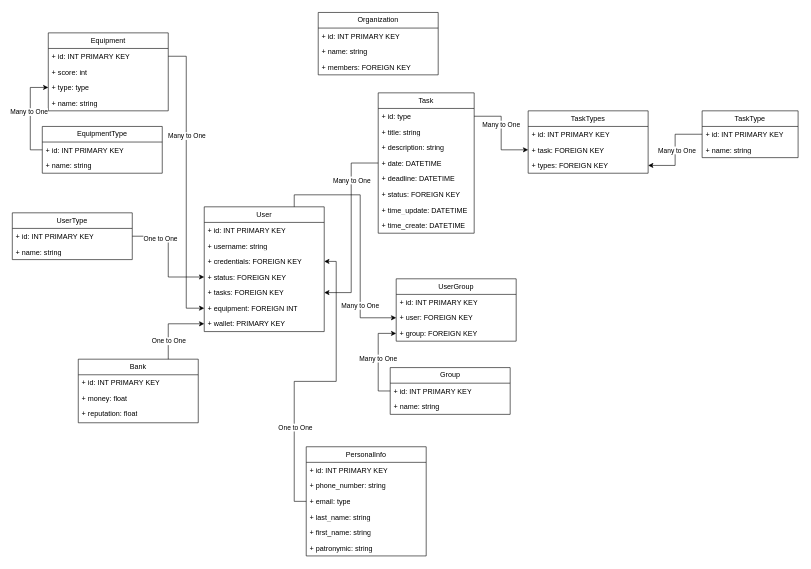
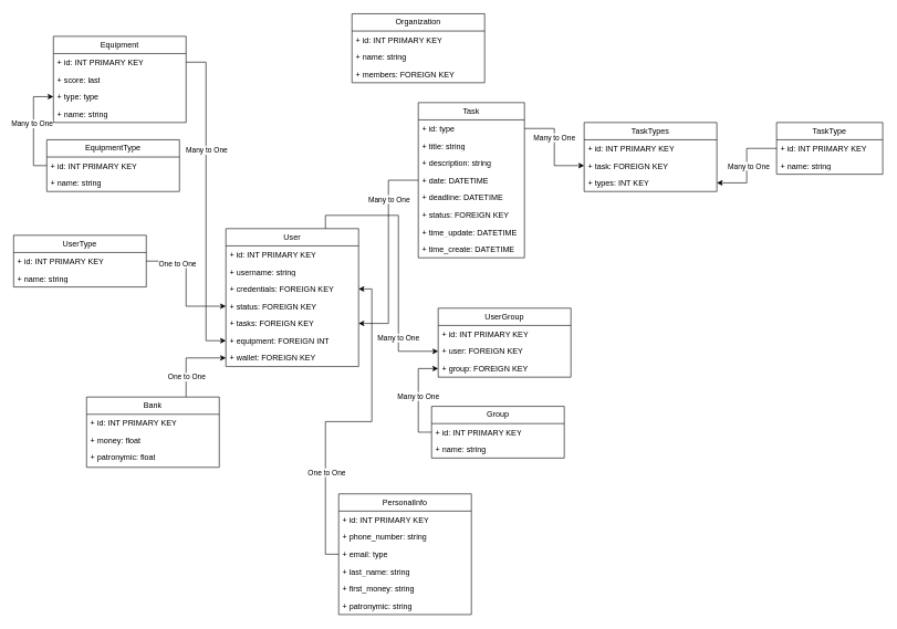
- <mxCell id="36" value="+ score: int" style="text;strokeColor=none;fillColor=none;align=left;verticalAlign=top;spacingLeft=4;spacingRight=4;overflow=hidden;rotatable=0;points=[[0,0.5],[1,0.5]];portConstraint=eastwest;whiteSpace=wrap;html=1;" parent="34" vertex="1"><mxGeometry y="52" width="200" height="26" as="geometry" /></mxCell>
+ <mxCell id="36" value="+ score: last" style="text;strokeColor=none;fillColor=none;align=left;verticalAlign=top;spacingLeft=4;spacingRight=4;overflow=hidden;rotatable=0;points=[[0,0.5],[1,0.5]];portConstraint=eastwest;whiteSpace=wrap;html=1;" parent="34" vertex="1"><mxGeometry y="52" width="200" height="26" as="geometry" /></mxCell>
- <mxCell id="74" value="+ types: FOREIGN KEY" style="text;strokeColor=none;fillColor=none;align=left;verticalAlign=top;spacingLeft=4;spacingRight=4;overflow=hidden;rotatable=0;points=[[0,0.5],[1,0.5]];portConstraint=eastwest;whiteSpace=wrap;html=1;" parent="71" vertex="1"><mxGeometry y="78" width="200" height="26" as="geometry" /></mxCell>
+ <mxCell id="74" value="+ types: INT KEY" style="text;strokeColor=none;fillColor=none;align=left;verticalAlign=top;spacingLeft=4;spacingRight=4;overflow=hidden;rotatable=0;points=[[0,0.5],[1,0.5]];portConstraint=eastwest;whiteSpace=wrap;html=1;" parent="71" vertex="1"><mxGeometry y="78" width="200" height="26" as="geometry" /></mxCell>
- <mxCell id="11" value="+ wallet: PRIMARY KEY" style="text;strokeColor=none;fillColor=none;align=left;verticalAlign=top;spacingLeft=4;spacingRight=4;overflow=hidden;rotatable=0;points=[[0,0.5],[1,0.5]];portConstraint=eastwest;whiteSpace=wrap;html=1;" parent="4" vertex="1"><mxGeometry y="182" width="200" height="26" as="geometry" /></mxCell>
+ <mxCell id="11" value="+ wallet: FOREIGN KEY" style="text;strokeColor=none;fillColor=none;align=left;verticalAlign=top;spacingLeft=4;spacingRight=4;overflow=hidden;rotatable=0;points=[[0,0.5],[1,0.5]];portConstraint=eastwest;whiteSpace=wrap;html=1;" parent="4" vertex="1"><mxGeometry y="182" width="200" height="26" as="geometry" /></mxCell>
- <mxCell id="55" value="+ reputation: float" style="text;strokeColor=none;fillColor=none;align=left;verticalAlign=top;spacingLeft=4;spacingRight=4;overflow=hidden;rotatable=0;points=[[0,0.5],[1,0.5]];portConstraint=eastwest;whiteSpace=wrap;html=1;" parent="52" vertex="1"><mxGeometry y="78" width="200" height="28" as="geometry" /></mxCell>
+ <mxCell id="55" value="+ patronymic: float" style="text;strokeColor=none;fillColor=none;align=left;verticalAlign=top;spacingLeft=4;spacingRight=4;overflow=hidden;rotatable=0;points=[[0,0.5],[1,0.5]];portConstraint=eastwest;whiteSpace=wrap;html=1;" parent="52" vertex="1"><mxGeometry y="78" width="200" height="28" as="geometry" /></mxCell>
- <mxCell id="17" value="+ first_name: string" style="text;strokeColor=none;fillColor=none;align=left;verticalAlign=top;spacingLeft=4;spacingRight=4;overflow=hidden;rotatable=0;points=[[0,0.5],[1,0.5]];portConstraint=eastwest;whiteSpace=wrap;html=1;" parent="12" vertex="1"><mxGeometry y="130" width="200" height="26" as="geometry" /></mxCell>
+ <mxCell id="17" value="+ first_money: string" style="text;strokeColor=none;fillColor=none;align=left;verticalAlign=top;spacingLeft=4;spacingRight=4;overflow=hidden;rotatable=0;points=[[0,0.5],[1,0.5]];portConstraint=eastwest;whiteSpace=wrap;html=1;" parent="12" vertex="1"><mxGeometry y="130" width="200" height="26" as="geometry" /></mxCell>
